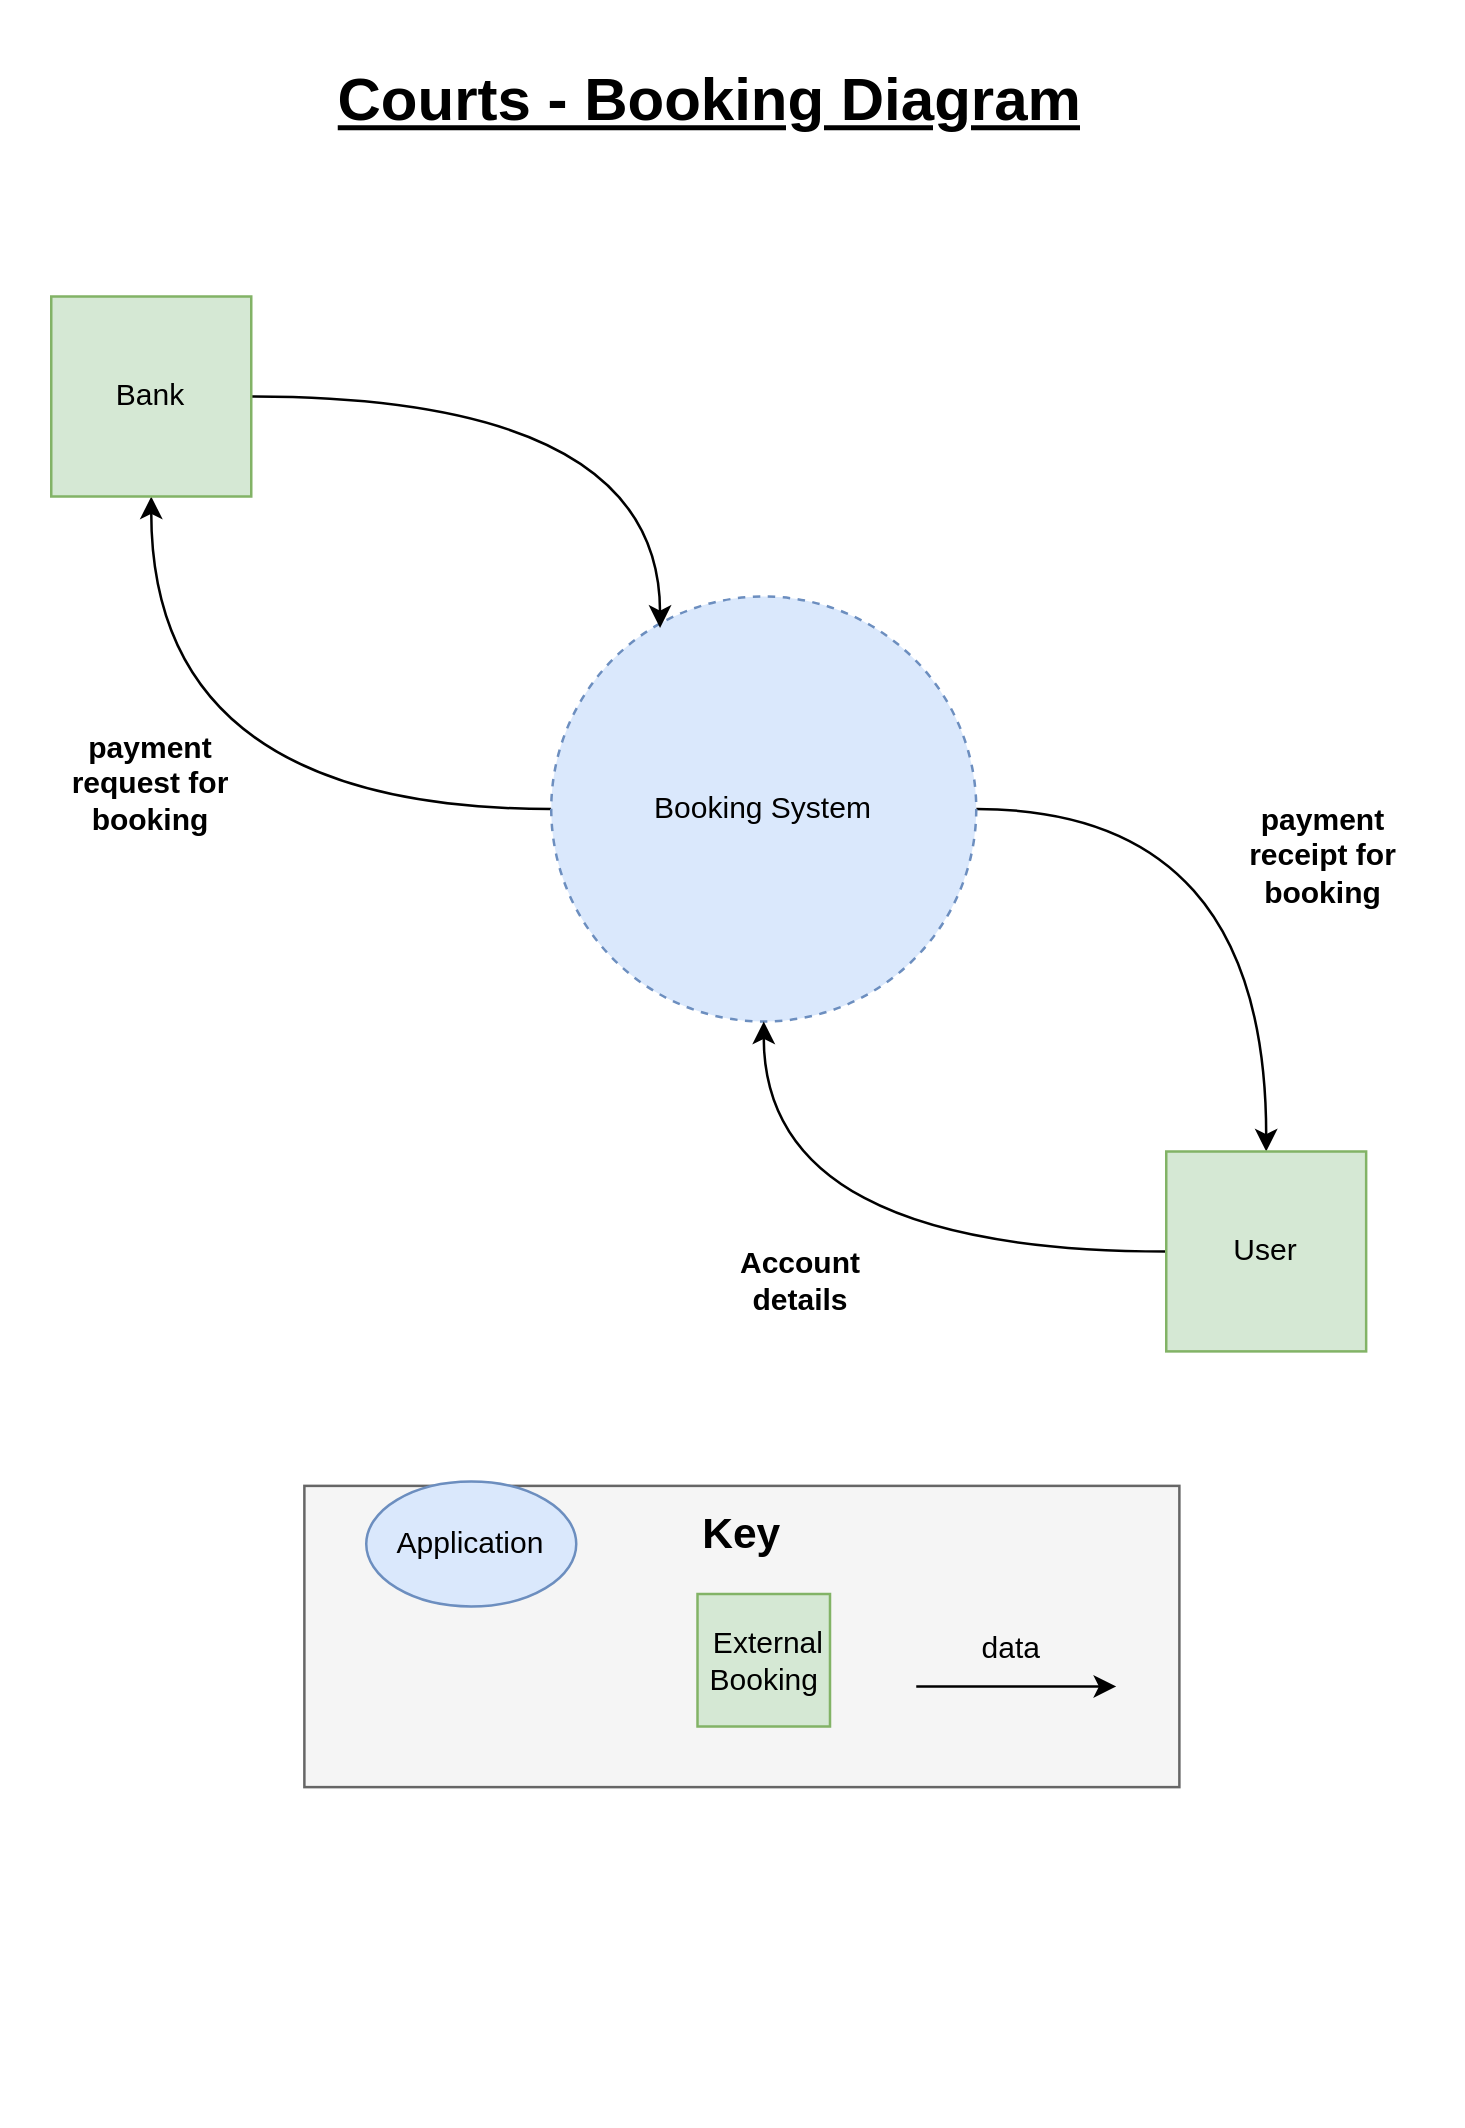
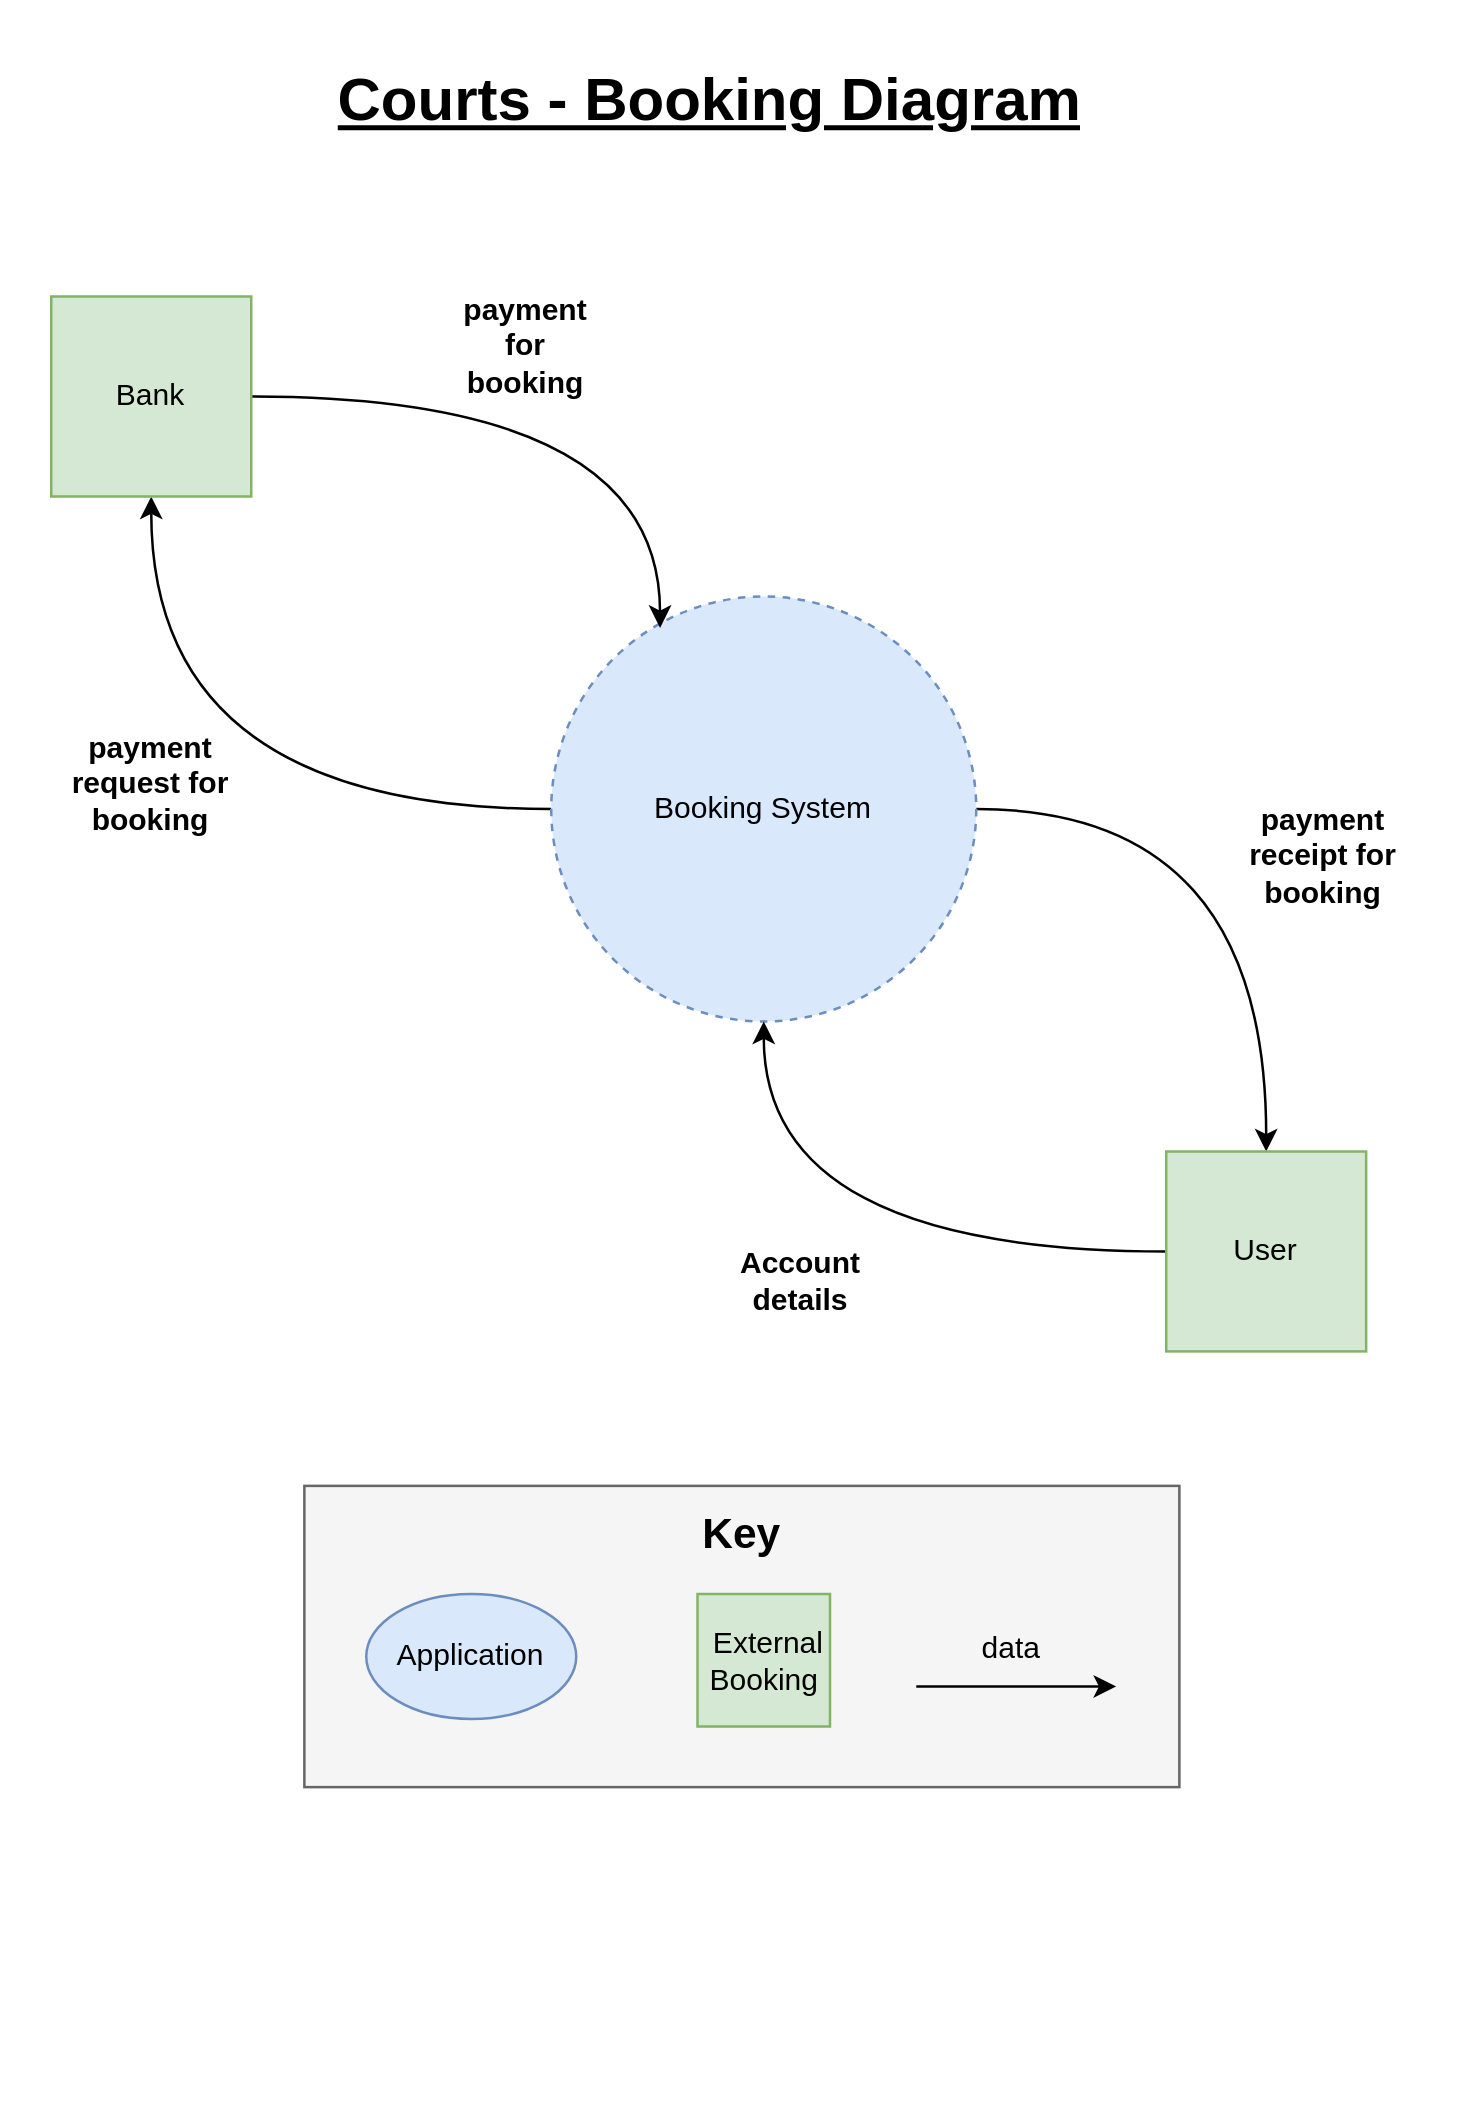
+ <mxCell id="12" value="payment for booking" style="text;html=1;strokeColor=none;fillColor=none;align=center;verticalAlign=middle;whiteSpace=wrap;rounded=0;fontStyle=1" parent="1" vertex="1"><mxGeometry x="190" y="128" width="40" height="20" as="geometry" /></mxCell>
- <mxCell id="16" value="Application" style="ellipse;whiteSpace=wrap;html=1;fillColor=#dae8fc;strokeColor=#6c8ebf;fontStyle=0" vertex="1" parent="1"><mxGeometry x="146" y="592" width="84" height="50" as="geometry" /></mxCell>
+ <mxCell id="16" value="Application" style="ellipse;whiteSpace=wrap;html=1;fillColor=#dae8fc;strokeColor=#6c8ebf;fontStyle=0" vertex="1" parent="1"><mxGeometry x="146" y="637" width="84" height="50" as="geometry" /></mxCell>
